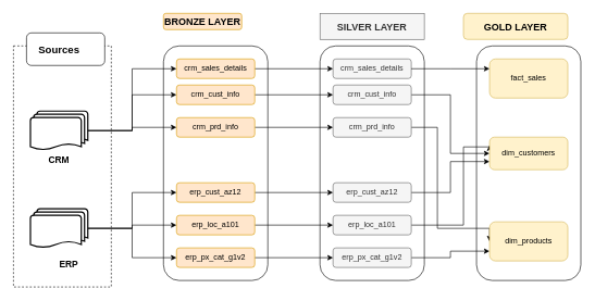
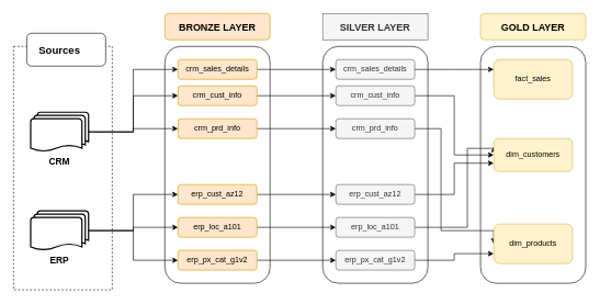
- <mxCell id="16" value="&lt;b&gt;&lt;font style=&quot;font-size: 15px;&quot;&gt;BRONZE LAYER&lt;/font&gt;&lt;/b&gt;" style="rounded=1;whiteSpace=wrap;html=1;fillColor=#ffe6cc;strokeColor=#d79b00;" vertex="1" parent="1"><mxGeometry x="250" y="20" width="120" height="25" as="geometry" /></mxCell>
+ <mxCell id="16" value="&lt;b&gt;&lt;font style=&quot;font-size: 15px;&quot;&gt;BRONZE LAYER&lt;/font&gt;&lt;/b&gt;" style="rounded=1;whiteSpace=wrap;html=1;fillColor=#ffe6cc;strokeColor=#d79b00;" vertex="1" parent="1"><mxGeometry x="250" y="20" width="160" height="40" as="geometry" /></mxCell>
- <mxCell id="44" value="&lt;span style=&quot;font-size: 15px;&quot;&gt;&lt;b&gt;GOLD LAYER&lt;/b&gt;&lt;/span&gt;" style="rounded=1;whiteSpace=wrap;html=1;fillColor=#fff2cc;strokeColor=#d6b656;" vertex="1" parent="1"><mxGeometry x="710" y="20" width="160" height="40" as="geometry" /></mxCell>
+ <mxCell id="44" value="&lt;span style=&quot;font-size: 15px;&quot;&gt;&lt;b&gt;GOLD LAYER&lt;/b&gt;&lt;/span&gt;" style="rounded=1;whiteSpace=wrap;html=1;fillColor=#fff2cc;strokeColor=#d6b656;" vertex="1" parent="1"><mxGeometry x="730" y="20" width="160" height="40" as="geometry" /></mxCell>
- <mxCell id="14" value="&lt;b&gt;&lt;font style=&quot;font-size: 14px;&quot;&gt;ERP&lt;/font&gt;&lt;/b&gt;" style="text;html=1;align=center;verticalAlign=middle;whiteSpace=wrap;rounded=0;" vertex="1" parent="1"><mxGeometry x="75" y="390" width="60" height="30" as="geometry" /></mxCell>
+ <mxCell id="14" value="&lt;b&gt;&lt;font style=&quot;font-size: 14px;&quot;&gt;ERP&lt;/font&gt;&lt;/b&gt;" style="text;html=1;align=center;verticalAlign=middle;whiteSpace=wrap;rounded=0;" vertex="1" parent="1"><mxGeometry x="60" y="380" width="60" height="30" as="geometry" /></mxCell>
